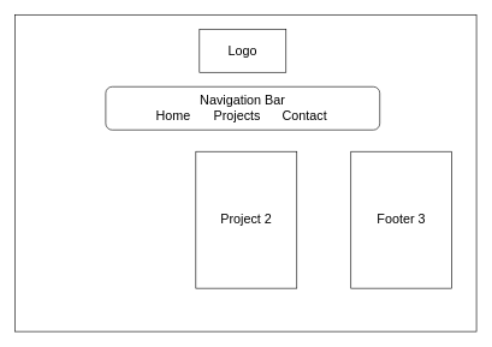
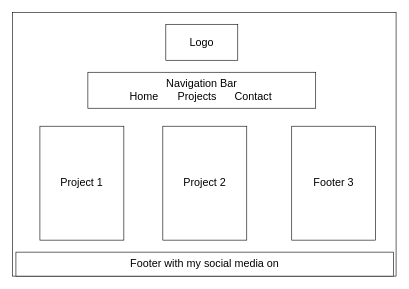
- <mxCell id="4" value="Navigation Bar&lt;br&gt;&lt;span style=&quot;white-space: pre;&quot;&gt;&#09;&lt;/span&gt;Home&lt;span style=&quot;white-space: pre;&quot;&gt;&#09;&lt;/span&gt;Projects&lt;span style=&quot;white-space: pre;&quot;&gt;&lt;span style=&quot;white-space: pre;&quot;&gt;&#09;&lt;/span&gt; &lt;/span&gt;&amp;nbsp; Contact&lt;span style=&quot;white-space: pre;&quot;&gt;&#09;&lt;/span&gt;&lt;span style=&quot;white-space: pre;&quot;&gt;&#09;&lt;/span&gt;" style="whiteSpace=wrap;html=1;fontSize=18;rounded=1;" vertex="1" parent="1"><mxGeometry x="146" y="120" width="380" height="60" as="geometry" /></mxCell>
+ <mxCell id="4" value="Navigation Bar&lt;br&gt;&lt;span style=&quot;white-space: pre;&quot;&gt;&#09;&lt;/span&gt;Home&lt;span style=&quot;white-space: pre;&quot;&gt;&#09;&lt;/span&gt;Projects&lt;span style=&quot;white-space: pre;&quot;&gt;&lt;span style=&quot;white-space: pre;&quot;&gt;&#09;&lt;/span&gt; &lt;/span&gt;&amp;nbsp; Contact&lt;span style=&quot;white-space: pre;&quot;&gt;&#09;&lt;/span&gt;&lt;span style=&quot;white-space: pre;&quot;&gt;&#09;&lt;/span&gt;" style="rounded=0;whiteSpace=wrap;html=1;fontSize=18;" vertex="1" parent="1"><mxGeometry x="146" y="120" width="380" height="60" as="geometry" /></mxCell>
+ <mxCell id="6" value="Project 1" style="rounded=0;whiteSpace=wrap;html=1;fontSize=18;" vertex="1" parent="1"><mxGeometry x="66" y="210" width="140" height="190" as="geometry" /></mxCell>
+ <mxCell id="5" value="Footer with my social media on" style="rounded=0;whiteSpace=wrap;html=1;fontSize=18;" vertex="1" parent="1"><mxGeometry x="26" y="420" width="630" height="40" as="geometry" /></mxCell>
